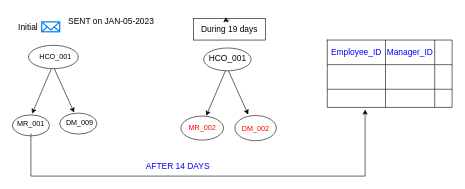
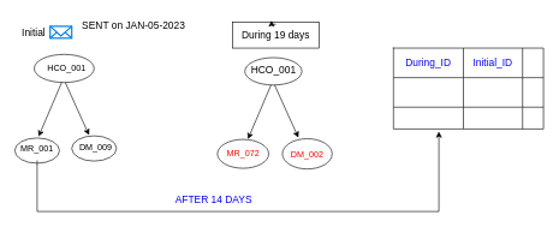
- <mxCell id="28" value="Employee_ID" style="shape=partialRectangle;html=1;whiteSpace=wrap;connectable=0;fillColor=none;top=0;left=0;bottom=0;right=0;overflow=hidden;fontSize=14;fontColor=#0000FF;" vertex="1" parent="27"><mxGeometry width="97" height="41" as="geometry"><mxRectangle width="97" height="41" as="alternateBounds" /></mxGeometry></mxCell>
+ <mxCell id="28" value="During_ID" style="shape=partialRectangle;html=1;whiteSpace=wrap;connectable=0;fillColor=none;top=0;left=0;bottom=0;right=0;overflow=hidden;fontSize=14;fontColor=#0000FF;" vertex="1" parent="27"><mxGeometry width="97" height="41" as="geometry"><mxRectangle width="97" height="41" as="alternateBounds" /></mxGeometry></mxCell>
- <mxCell id="29" value="Manager_ID" style="shape=partialRectangle;html=1;whiteSpace=wrap;connectable=0;fillColor=none;top=0;left=0;bottom=0;right=0;overflow=hidden;fontSize=14;fontColor=#0000FF;" vertex="1" parent="27"><mxGeometry x="97" width="82" height="41" as="geometry"><mxRectangle width="82" height="41" as="alternateBounds" /></mxGeometry></mxCell>
+ <mxCell id="29" value="Initial_ID" style="shape=partialRectangle;html=1;whiteSpace=wrap;connectable=0;fillColor=none;top=0;left=0;bottom=0;right=0;overflow=hidden;fontSize=14;fontColor=#0000FF;" vertex="1" parent="27"><mxGeometry x="97" width="82" height="41" as="geometry"><mxRectangle width="82" height="41" as="alternateBounds" /></mxGeometry></mxCell>
- <mxCell id="23" value="MR_002" style="text;html=1;strokeColor=none;fillColor=none;align=center;verticalAlign=middle;whiteSpace=wrap;rounded=0;fontColor=#ff0000;" vertex="1" parent="1"><mxGeometry x="310" y="196.5" width="54" height="33" as="geometry" /></mxCell>
+ <mxCell id="23" value="MR_072" style="text;html=1;strokeColor=none;fillColor=none;align=center;verticalAlign=middle;whiteSpace=wrap;rounded=0;fontColor=#ff0000;" vertex="1" parent="1"><mxGeometry x="310" y="196.5" width="54" height="33" as="geometry" /></mxCell>
